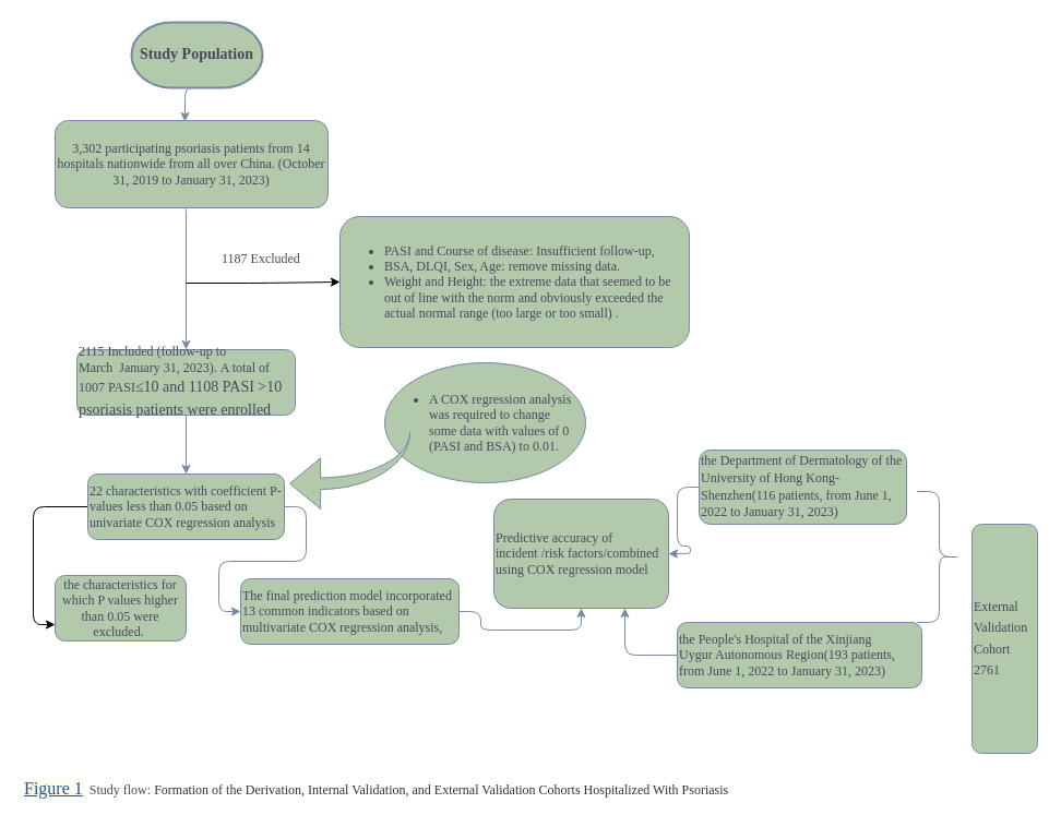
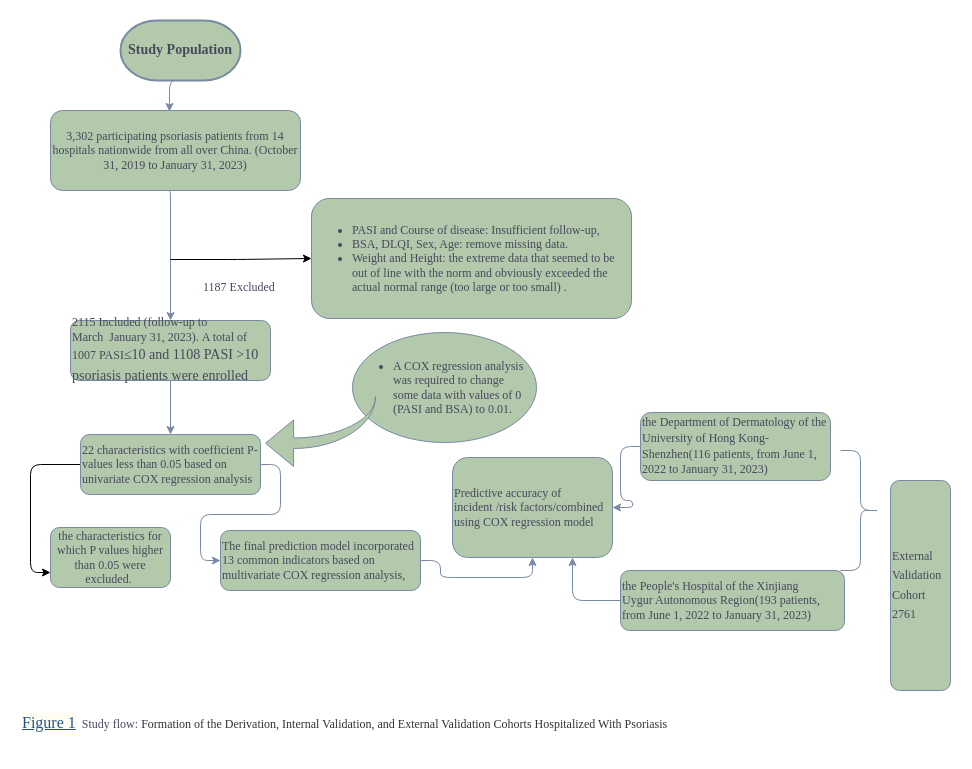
- <mxCell id="21" value="1187 Excluded" style="text;whiteSpace=wrap;html=1;fontFamily=Times New Roman;labelBackgroundColor=none;verticalAlign=middle;labelBorderColor=none;fontColor=#46495D;rounded=1;container=0;" vertex="1" parent="1"><mxGeometry x="201" y="222" width="100" height="30" as="geometry" /></mxCell>
+ <mxCell id="21" value="1187 Excluded" style="text;whiteSpace=wrap;html=1;fontFamily=Times New Roman;labelBackgroundColor=none;verticalAlign=middle;labelBorderColor=none;fontColor=#46495D;rounded=1;container=0;" vertex="1" parent="1"><mxGeometry x="201" y="272" width="100" height="30" as="geometry" /></mxCell>
